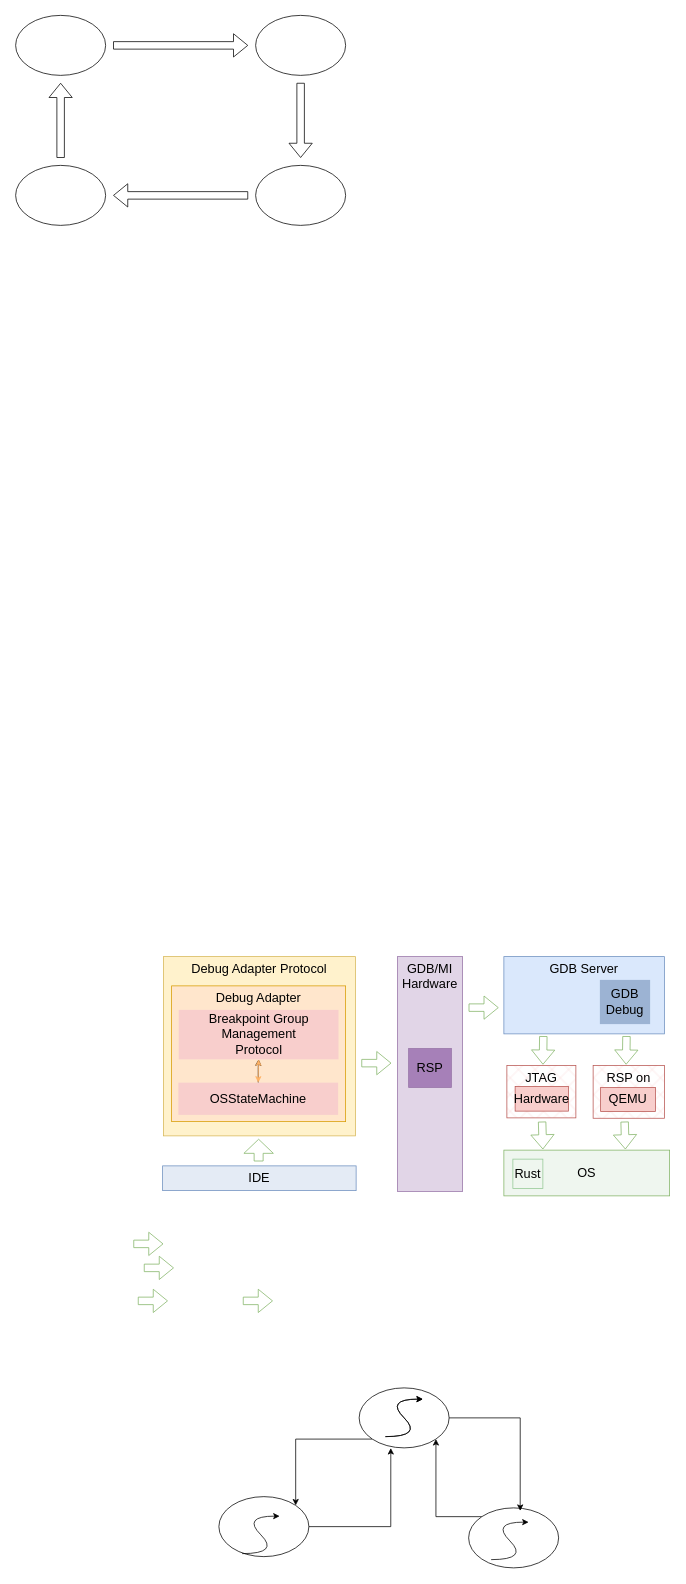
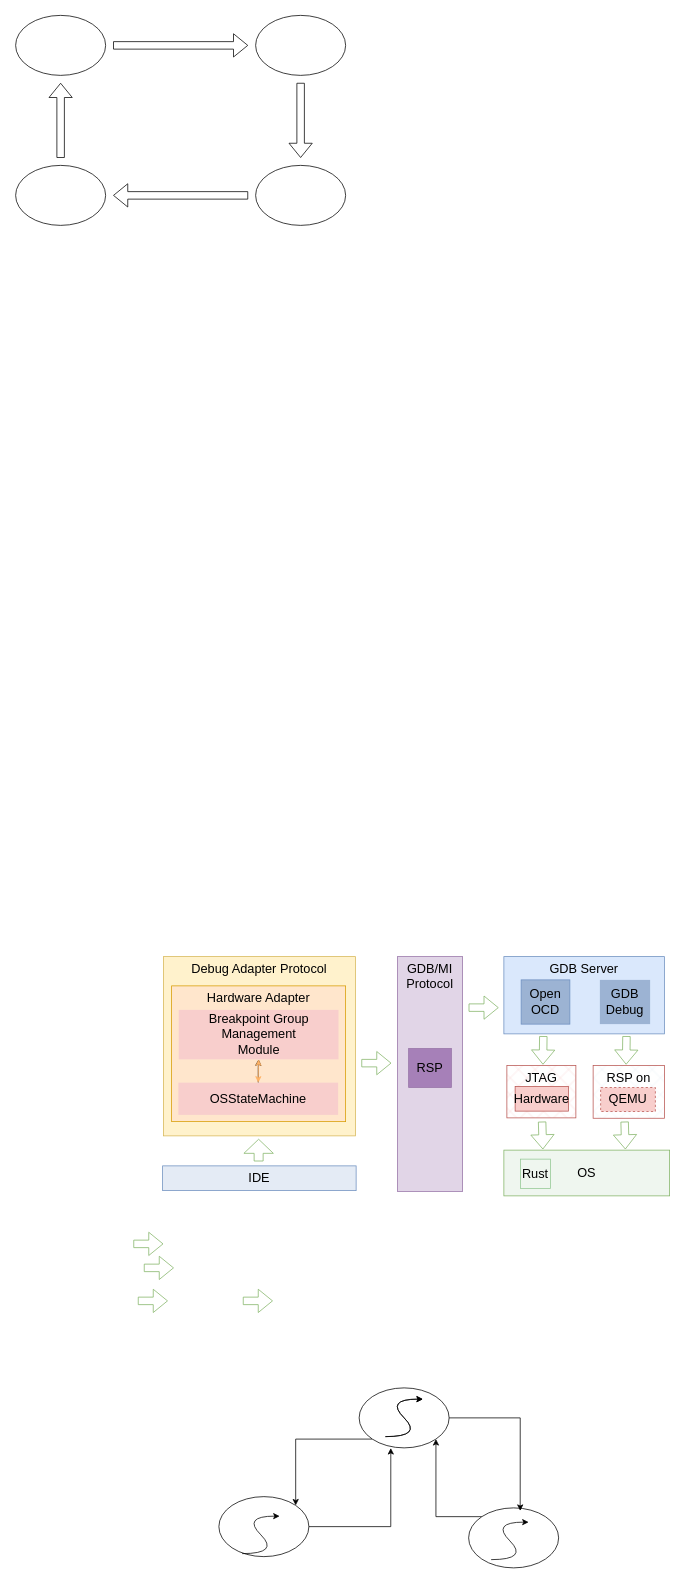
- <mxCell id="12" value="GDB/MI Hardware&lt;div&gt;&lt;br&gt;&lt;/div&gt;&lt;div&gt;&lt;br&gt;&lt;/div&gt;&lt;div&gt;&lt;br&gt;&lt;/div&gt;&lt;div&gt;&lt;br&gt;&lt;/div&gt;&lt;div&gt;&lt;br&gt;&lt;/div&gt;&lt;div&gt;&lt;br&gt;&lt;/div&gt;&lt;div&gt;&lt;br&gt;&lt;/div&gt;&lt;div&gt;&lt;br&gt;&lt;/div&gt;&lt;div&gt;&lt;br&gt;&lt;/div&gt;&lt;div&gt;&lt;br&gt;&lt;/div&gt;&lt;div&gt;&lt;br&gt;&lt;/div&gt;&lt;div&gt;&lt;br&gt;&lt;/div&gt;" style="rounded=0;whiteSpace=wrap;html=1;fillColor=#e1d5e7;strokeColor=#9673a6;fillStyle=auto;fontSize=17;verticalAlign=top;" parent="1" vertex="1"><mxGeometry x="529" y="1275" width="87" height="313" as="geometry" /></mxCell>
+ <mxCell id="12" value="GDB/MI Protocol&lt;div&gt;&lt;br&gt;&lt;/div&gt;&lt;div&gt;&lt;br&gt;&lt;/div&gt;&lt;div&gt;&lt;br&gt;&lt;/div&gt;&lt;div&gt;&lt;br&gt;&lt;/div&gt;&lt;div&gt;&lt;br&gt;&lt;/div&gt;&lt;div&gt;&lt;br&gt;&lt;/div&gt;&lt;div&gt;&lt;br&gt;&lt;/div&gt;&lt;div&gt;&lt;br&gt;&lt;/div&gt;&lt;div&gt;&lt;br&gt;&lt;/div&gt;&lt;div&gt;&lt;br&gt;&lt;/div&gt;&lt;div&gt;&lt;br&gt;&lt;/div&gt;&lt;div&gt;&lt;br&gt;&lt;/div&gt;" style="rounded=0;whiteSpace=wrap;html=1;fillColor=#e1d5e7;strokeColor=#9673a6;fillStyle=auto;fontSize=17;verticalAlign=top;" parent="1" vertex="1"><mxGeometry x="529" y="1275" width="87" height="313" as="geometry" /></mxCell>
- <mxCell id="22" value="&lt;font&gt;Debug Adapter&lt;/font&gt;&lt;div&gt;&lt;font&gt;&lt;br&gt;&lt;/font&gt;&lt;/div&gt;&lt;div&gt;&lt;font&gt;&lt;br&gt;&lt;/font&gt;&lt;/div&gt;&lt;div&gt;&lt;font&gt;&lt;br&gt;&lt;/font&gt;&lt;/div&gt;&lt;div&gt;&lt;font&gt;&lt;br&gt;&lt;/font&gt;&lt;/div&gt;&lt;div&gt;&lt;font&gt;&lt;br&gt;&lt;/font&gt;&lt;/div&gt;&lt;div&gt;&lt;font&gt;&lt;br&gt;&lt;/font&gt;&lt;/div&gt;&lt;div&gt;&lt;font&gt;&lt;br&gt;&lt;/font&gt;&lt;/div&gt;&lt;div&gt;&lt;font&gt;&lt;br&gt;&lt;/font&gt;&lt;/div&gt;&lt;div&gt;&lt;font&gt;&lt;br&gt;&lt;/font&gt;&lt;/div&gt;&lt;div&gt;&lt;font&gt;&lt;br&gt;&lt;/font&gt;&lt;/div&gt;&lt;div&gt;&lt;br&gt;&lt;/div&gt;" style="whiteSpace=wrap;html=1;fillColor=light-dark(#ffe6cc, #ededed);strokeColor=#d79b00;fillStyle=auto;fontSize=17;verticalAlign=top;" parent="1" vertex="1"><mxGeometry x="228" y="1314" width="232" height="181" as="geometry" /></mxCell>
+ <mxCell id="22" value="&lt;font&gt;Hardware Adapter&lt;/font&gt;&lt;div&gt;&lt;font&gt;&lt;br&gt;&lt;/font&gt;&lt;/div&gt;&lt;div&gt;&lt;font&gt;&lt;br&gt;&lt;/font&gt;&lt;/div&gt;&lt;div&gt;&lt;font&gt;&lt;br&gt;&lt;/font&gt;&lt;/div&gt;&lt;div&gt;&lt;font&gt;&lt;br&gt;&lt;/font&gt;&lt;/div&gt;&lt;div&gt;&lt;font&gt;&lt;br&gt;&lt;/font&gt;&lt;/div&gt;&lt;div&gt;&lt;font&gt;&lt;br&gt;&lt;/font&gt;&lt;/div&gt;&lt;div&gt;&lt;font&gt;&lt;br&gt;&lt;/font&gt;&lt;/div&gt;&lt;div&gt;&lt;font&gt;&lt;br&gt;&lt;/font&gt;&lt;/div&gt;&lt;div&gt;&lt;font&gt;&lt;br&gt;&lt;/font&gt;&lt;/div&gt;&lt;div&gt;&lt;font&gt;&lt;br&gt;&lt;/font&gt;&lt;/div&gt;&lt;div&gt;&lt;br&gt;&lt;/div&gt;" style="whiteSpace=wrap;html=1;fillColor=light-dark(#ffe6cc, #ededed);strokeColor=#d79b00;fillStyle=auto;fontSize=17;verticalAlign=top;" parent="1" vertex="1"><mxGeometry x="228" y="1314" width="232" height="181" as="geometry" /></mxCell>
+ <mxCell id="14" value="Open&lt;div&gt;OCD&lt;/div&gt;" style="rounded=0;whiteSpace=wrap;html=1;fillColor=light-dark(#9cb3d3, #1d293b);strokeColor=#6c8ebf;fontSize=17;" parent="1" vertex="1"><mxGeometry x="694" y="1306" width="65" height="59" as="geometry" /></mxCell>
- <mxCell id="23" value="Breakpoint Group&lt;div&gt;Management&lt;br&gt;Protocol&lt;/div&gt;" style="rounded=0;whiteSpace=wrap;html=1;fillColor=#f8cecc;strokeColor=none;fillStyle=auto;fontSize=17;" parent="1" vertex="1"><mxGeometry x="237.5" y="1346" width="213" height="66" as="geometry" /></mxCell>
+ <mxCell id="23" value="Breakpoint Group&lt;div&gt;Management&lt;br&gt;Module&lt;/div&gt;" style="rounded=0;whiteSpace=wrap;html=1;fillColor=#f8cecc;strokeColor=none;fillStyle=auto;fontSize=17;" parent="1" vertex="1"><mxGeometry x="237.5" y="1346" width="213" height="66" as="geometry" /></mxCell>
- <mxCell id="18" value="&lt;div&gt;RSP on TCP&lt;/div&gt;&lt;div&gt;&lt;br&gt;&lt;/div&gt;&lt;div&gt;&lt;br&gt;&lt;/div&gt;&lt;div&gt;&lt;br&gt;&lt;/div&gt;&lt;div&gt;&lt;br&gt;&lt;/div&gt;" style="whiteSpace=wrap;html=1;fillColor=#f8cecc;strokeColor=#b85450;fillStyle=cross-hatch;fontSize=17;verticalAlign=top;" parent="1" vertex="1"><mxGeometry x="790" y="1420" width="95" height="70.5" as="geometry" /></mxCell>
+ <mxCell id="18" value="&lt;div&gt;RSP on TCP&lt;/div&gt;&lt;div&gt;&lt;br&gt;&lt;/div&gt;&lt;div&gt;&lt;br&gt;&lt;/div&gt;&lt;div&gt;&lt;br&gt;&lt;/div&gt;&lt;div&gt;&lt;br&gt;&lt;/div&gt;" style="whiteSpace=wrap;html=1;fillColor=#e4ebf5;strokeColor=#b85450;fillStyle=cross-hatch;fontSize=17;verticalAlign=top;" parent="1" vertex="1"><mxGeometry x="790" y="1420" width="95" height="70.5" as="geometry" /></mxCell>
- <mxCell id="21" value="QEMU" style="rounded=0;whiteSpace=wrap;html=1;fillColor=#f8cecc;strokeColor=#b85450;fontSize=17;" parent="1" vertex="1"><mxGeometry x="800" y="1449.5" width="73" height="32" as="geometry" /></mxCell>
+ <mxCell id="21" value="QEMU" style="rounded=0;whiteSpace=wrap;html=1;fillColor=#f8cecc;strokeColor=#b85450;fontSize=17;dashed=1;" parent="1" vertex="1"><mxGeometry x="800" y="1449.5" width="73" height="32" as="geometry" /></mxCell>
- <mxCell id="20" value="Rust" style="whiteSpace=wrap;html=1;fillColor=none;strokeColor=light-dark(#92c893, #6d5100);fillStyle=dots;fontSize=17;" parent="1" vertex="1"><mxGeometry x="683" y="1545" width="40" height="39" as="geometry" /></mxCell>
+ <mxCell id="20" value="Rust" style="whiteSpace=wrap;html=1;fillColor=none;strokeColor=light-dark(#92c893, #6d5100);fillStyle=dots;fontSize=17;" parent="1" vertex="1"><mxGeometry x="693" y="1545" width="40" height="39" as="geometry" /></mxCell>
